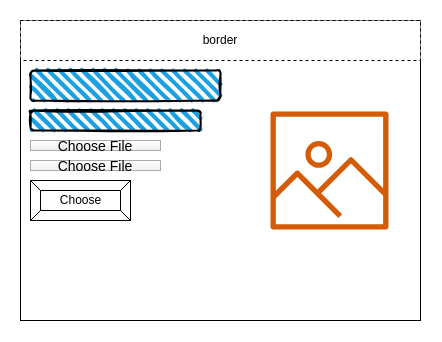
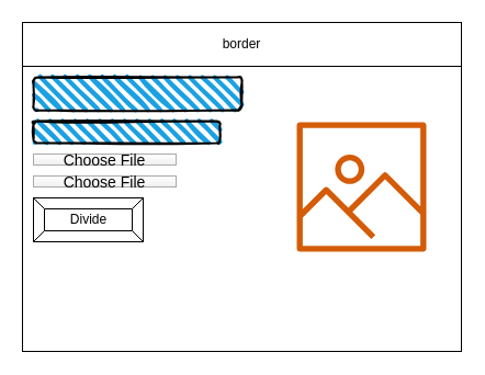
- <mxCell id="3" value="border" style="rounded=0;whiteSpace=wrap;html=1;dashed=1;" parent="1" vertex="1"><mxGeometry x="20" y="20" width="400" height="40" as="geometry" /></mxCell>
+ <mxCell id="3" value="border" style="rounded=0;whiteSpace=wrap;html=1;" parent="1" vertex="1"><mxGeometry x="20" y="20" width="400" height="40" as="geometry" /></mxCell>
- <mxCell id="4" value="Choose" style="labelPosition=center;verticalLabelPosition=middle;align=center;html=1;shape=mxgraph.basic.button;dx=10;" parent="1" vertex="1"><mxGeometry x="30" y="180" width="100" height="40" as="geometry" /></mxCell>
+ <mxCell id="4" value="Divide" style="labelPosition=center;verticalLabelPosition=middle;align=center;html=1;shape=mxgraph.basic.button;dx=10;" parent="1" vertex="1"><mxGeometry x="30" y="180" width="100" height="40" as="geometry" /></mxCell>
